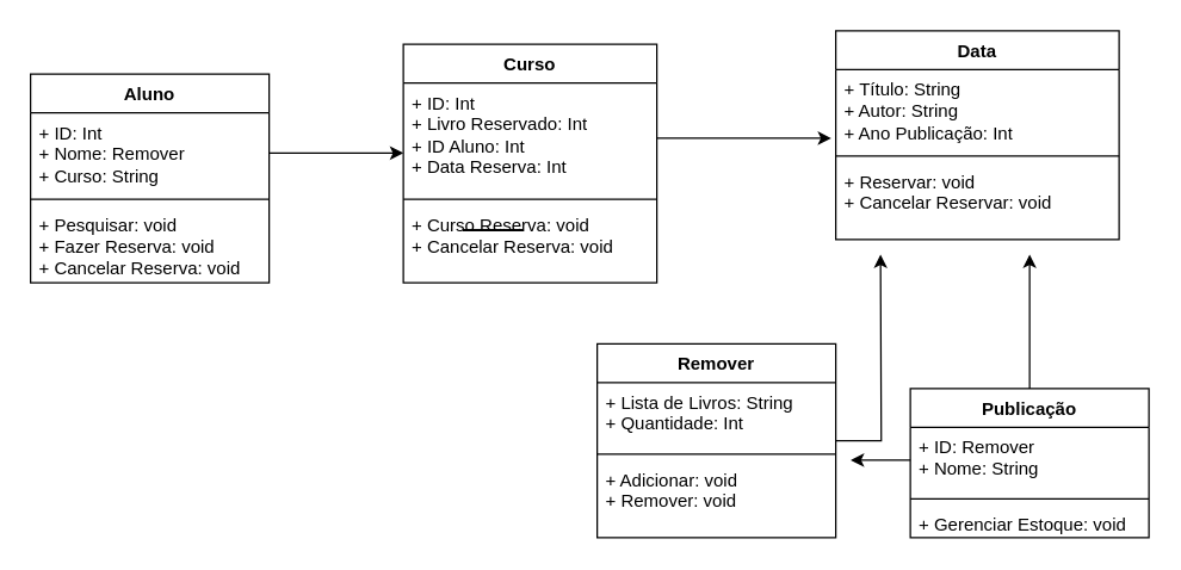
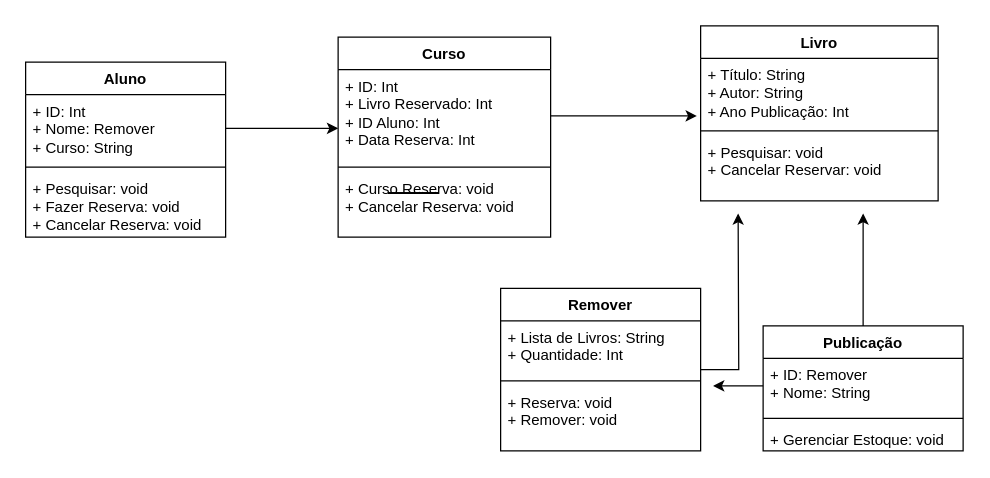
- <mxCell id="2" value="Data" style="swimlane;fontStyle=1;align=center;verticalAlign=top;childLayout=stackLayout;horizontal=1;startSize=26;horizontalStack=0;resizeParent=1;resizeParentMax=0;resizeLast=0;collapsible=1;marginBottom=0;whiteSpace=wrap;html=1;" vertex="1" parent="1"><mxGeometry x="560" y="20" width="190" height="140" as="geometry" /></mxCell>
+ <mxCell id="2" value="Livro" style="swimlane;fontStyle=1;align=center;verticalAlign=top;childLayout=stackLayout;horizontal=1;startSize=26;horizontalStack=0;resizeParent=1;resizeParentMax=0;resizeLast=0;collapsible=1;marginBottom=0;whiteSpace=wrap;html=1;" vertex="1" parent="1"><mxGeometry x="560" y="20" width="190" height="140" as="geometry" /></mxCell>
- <mxCell id="5" value="&lt;div&gt;+ Reservar: void&lt;/div&gt;&lt;div&gt;+ Cancelar Reservar: void&lt;/div&gt;" style="text;strokeColor=none;fillColor=none;align=left;verticalAlign=top;spacingLeft=4;spacingRight=4;overflow=hidden;rotatable=0;points=[[0,0.5],[1,0.5]];portConstraint=eastwest;whiteSpace=wrap;html=1;" vertex="1" parent="2"><mxGeometry y="88" width="190" height="52" as="geometry" /></mxCell>
+ <mxCell id="5" value="&lt;div&gt;+ Pesquisar: void&lt;/div&gt;&lt;div&gt;+ Cancelar Reservar: void&lt;/div&gt;" style="text;strokeColor=none;fillColor=none;align=left;verticalAlign=top;spacingLeft=4;spacingRight=4;overflow=hidden;rotatable=0;points=[[0,0.5],[1,0.5]];portConstraint=eastwest;whiteSpace=wrap;html=1;" vertex="1" parent="2"><mxGeometry y="88" width="190" height="52" as="geometry" /></mxCell>
- <mxCell id="24" value="&lt;div&gt;+ Adicionar: void&lt;br&gt;&lt;/div&gt;&lt;div&gt;+ Remover: void&lt;br&gt;&lt;/div&gt;" style="text;strokeColor=none;fillColor=none;align=left;verticalAlign=top;spacingLeft=4;spacingRight=4;overflow=hidden;rotatable=0;points=[[0,0.5],[1,0.5]];portConstraint=eastwest;whiteSpace=wrap;html=1;" vertex="1" parent="21"><mxGeometry y="78" width="160" height="52" as="geometry" /></mxCell>
+ <mxCell id="24" value="&lt;div&gt;+ Reserva: void&lt;br&gt;&lt;/div&gt;&lt;div&gt;+ Remover: void&lt;br&gt;&lt;/div&gt;" style="text;strokeColor=none;fillColor=none;align=left;verticalAlign=top;spacingLeft=4;spacingRight=4;overflow=hidden;rotatable=0;points=[[0,0.5],[1,0.5]];portConstraint=eastwest;whiteSpace=wrap;html=1;" vertex="1" parent="21"><mxGeometry y="78" width="160" height="52" as="geometry" /></mxCell>
